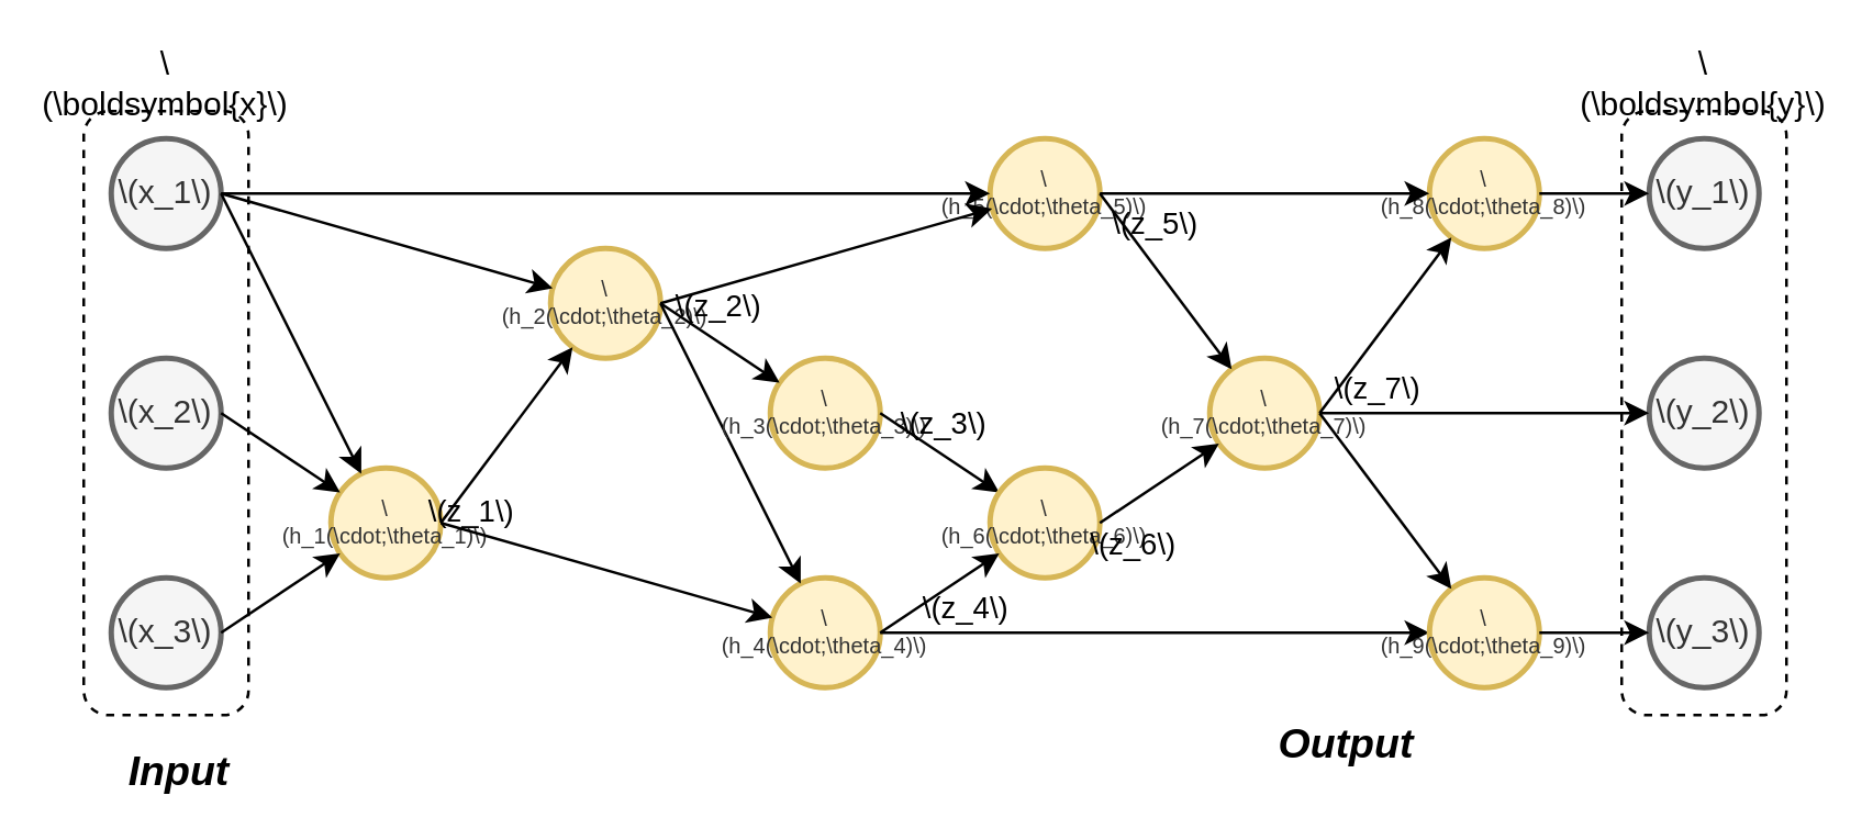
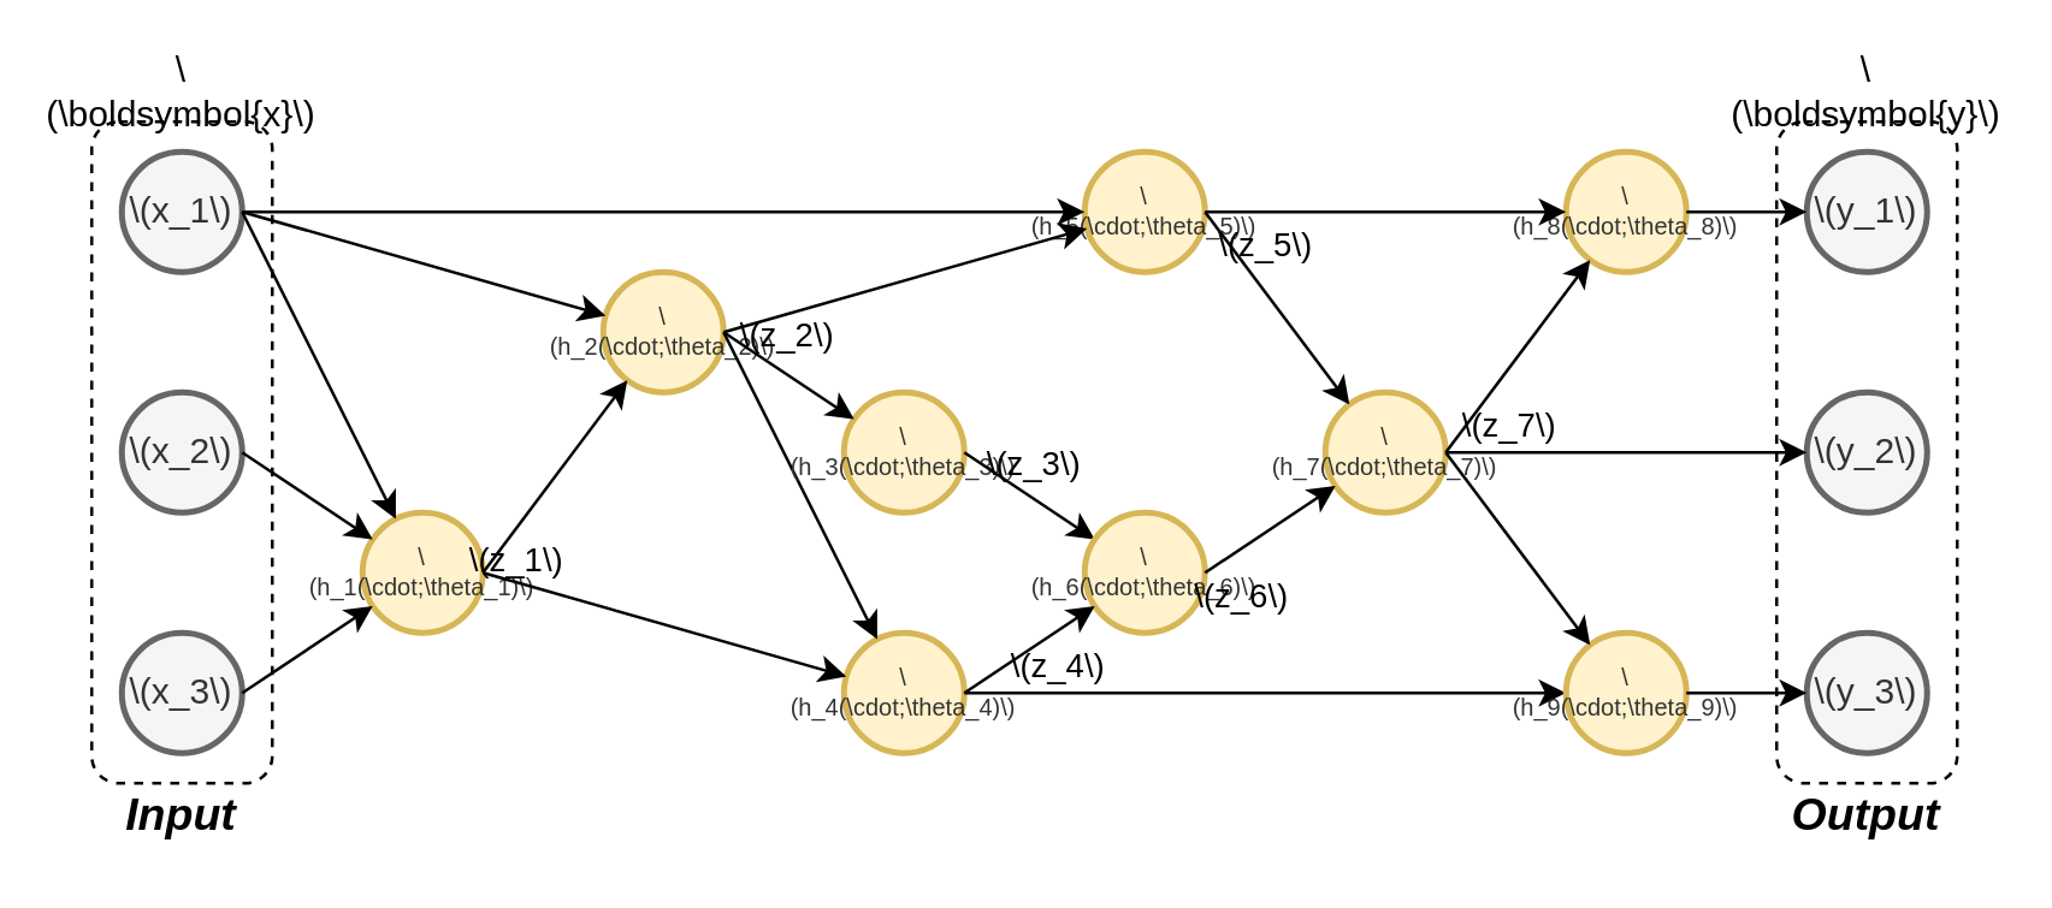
- <mxCell id="26" value="Output" style="text;html=1;strokeColor=none;fillColor=none;align=center;verticalAlign=middle;whiteSpace=wrap;rounded=0;fontSize=15;fontStyle=3;fontColor=#000000;" parent="1" vertex="1"><mxGeometry x="450" y="260" width="80" height="20" as="geometry" /></mxCell>
+ <mxCell id="26" value="Output" style="text;html=1;strokeColor=none;fillColor=none;align=center;verticalAlign=middle;whiteSpace=wrap;rounded=0;fontSize=15;fontStyle=3;fontColor=#000000;" parent="1" vertex="1"><mxGeometry x="580" y="260" width="80" height="20" as="geometry" /></mxCell>
- <mxCell id="22" value="Input" style="text;html=1;strokeColor=none;fillColor=none;align=center;verticalAlign=middle;whiteSpace=wrap;rounded=0;fontSize=15;fontStyle=3;fontColor=#000000;" parent="1" vertex="1"><mxGeometry x="25" y="270" width="80" height="20" as="geometry" /></mxCell>
+ <mxCell id="22" value="Input" style="text;html=1;strokeColor=none;fillColor=none;align=center;verticalAlign=middle;whiteSpace=wrap;rounded=0;fontSize=15;fontStyle=3;fontColor=#000000;" parent="1" vertex="1"><mxGeometry x="20" y="260" width="80" height="20" as="geometry" /></mxCell>
